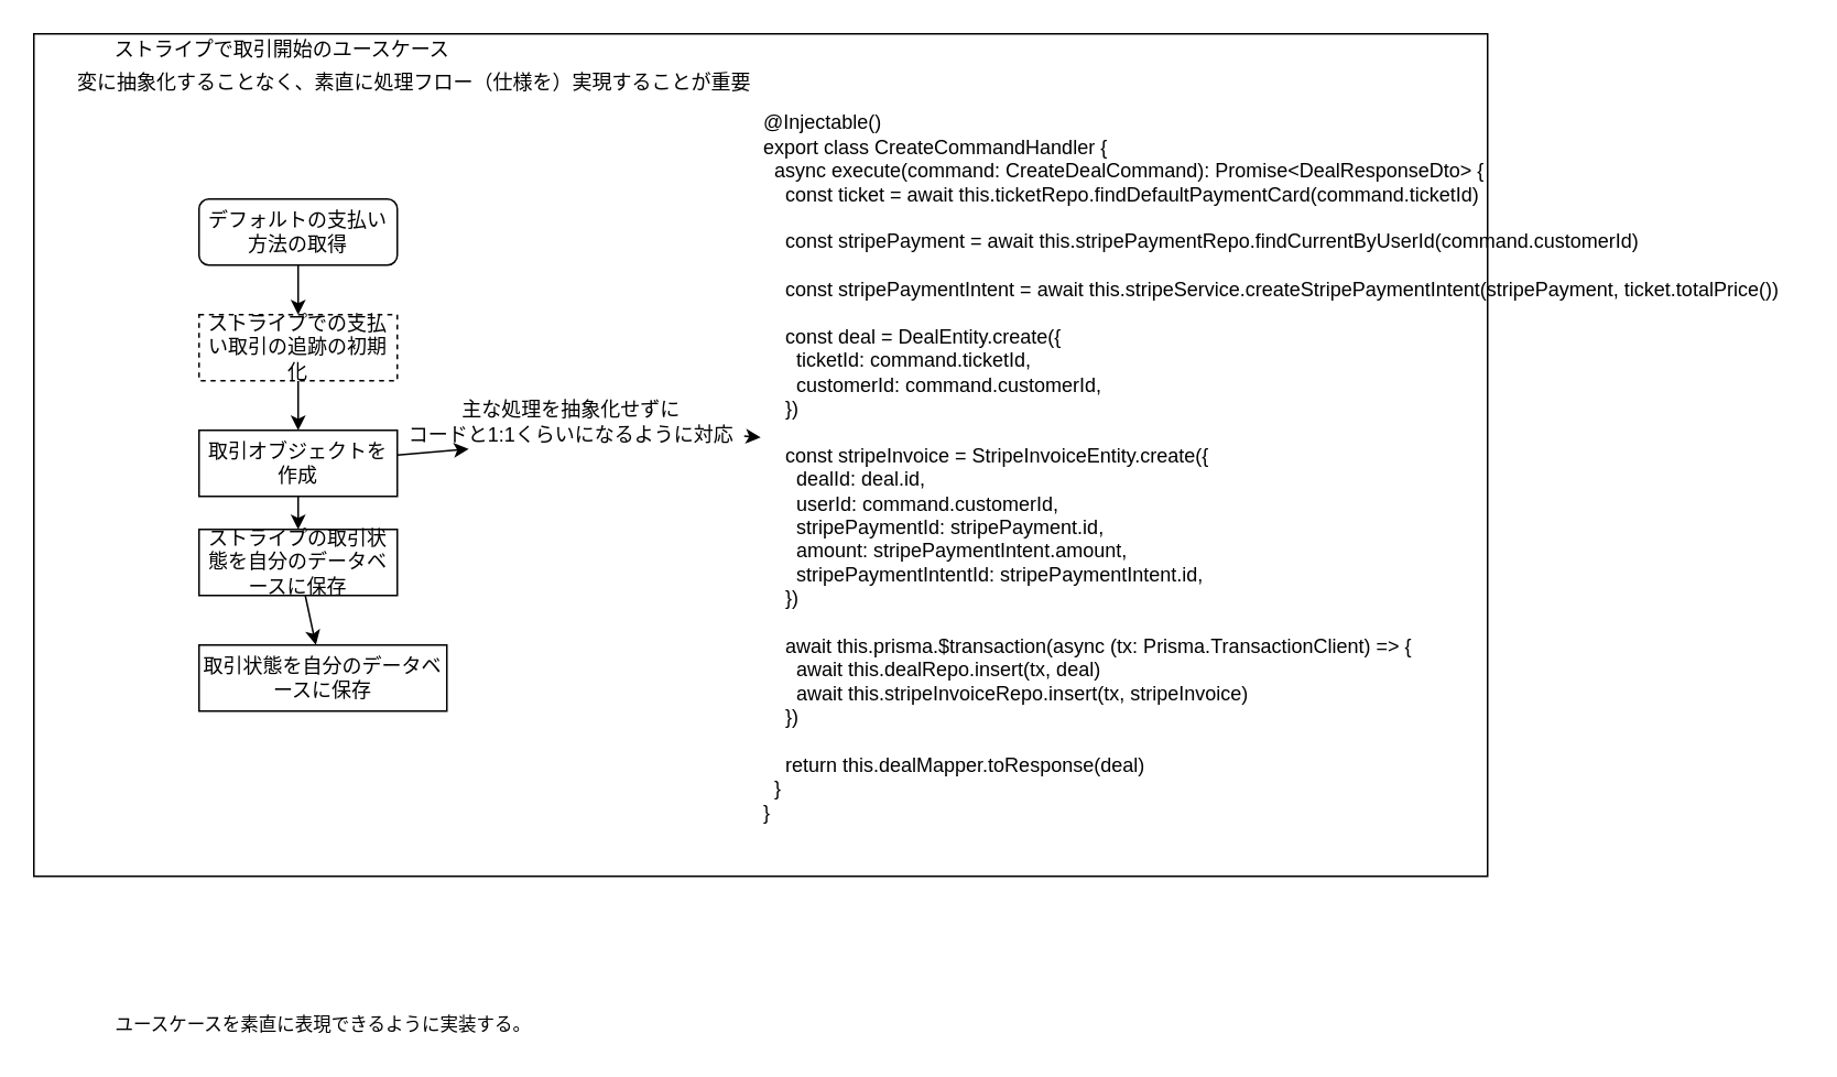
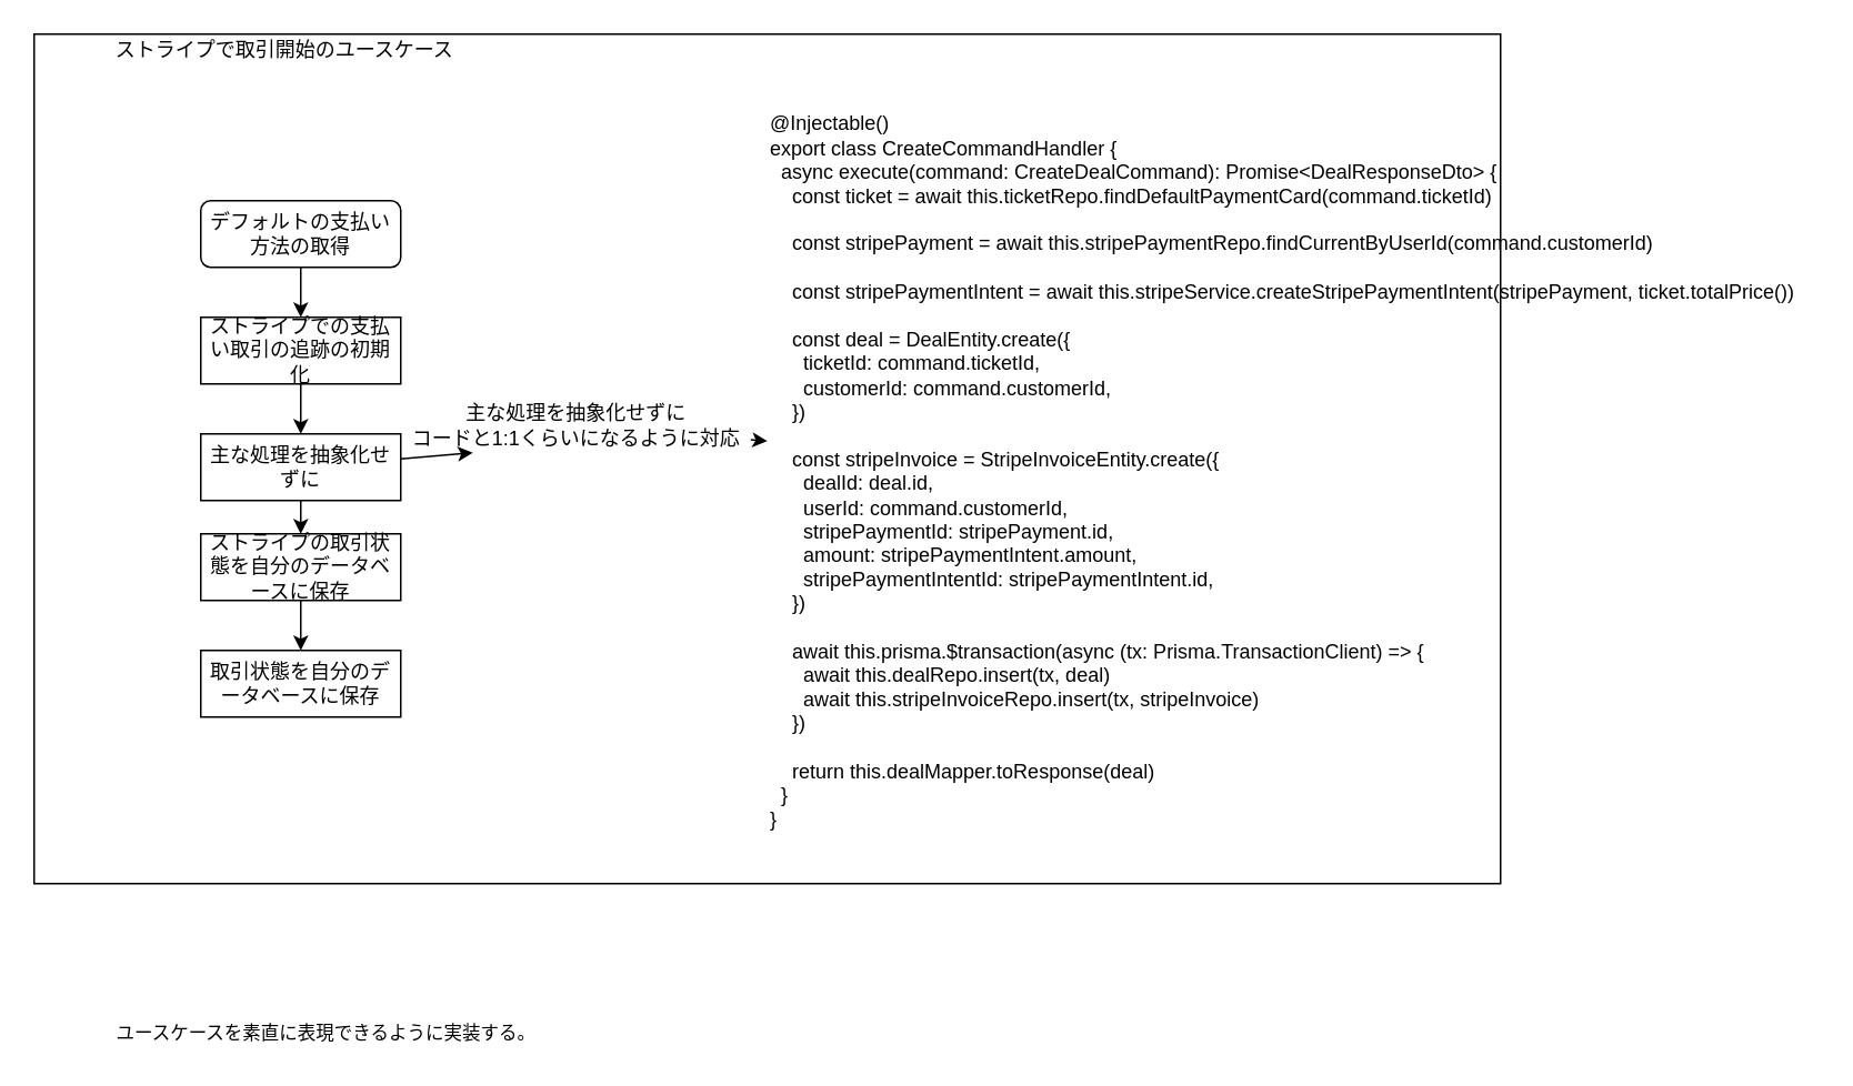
- <mxCell id="16" value="変に抽象化することなく、素直に処理フロー（仕様を）実現することが重要" style="text;html=1;align=center;verticalAlign=middle;resizable=0;points=[];autosize=1;strokeColor=none;fillColor=none;" parent="1" vertex="1"><mxGeometry x="40" y="40" width="420" height="20" as="geometry" /></mxCell>
- <mxCell id="8" value="ストライプでの支払い取引の追跡の初期化" style="whiteSpace=wrap;html=1;dashed=1;" parent="1" vertex="1"><mxGeometry x="120" y="190" width="120" height="40" as="geometry" /></mxCell>
+ <mxCell id="8" value="ストライプでの支払い取引の追跡の初期化" style="whiteSpace=wrap;html=1;" parent="1" vertex="1"><mxGeometry x="120" y="190" width="120" height="40" as="geometry" /></mxCell>
- <mxCell id="13" value="取引オブジェクトを作成" style="whiteSpace=wrap;html=1;" parent="1" vertex="1"><mxGeometry x="120" y="260" width="120" height="40" as="geometry" /></mxCell>
+ <mxCell id="13" value="主な処理を抽象化せずに" style="whiteSpace=wrap;html=1;" parent="1" vertex="1"><mxGeometry x="120" y="260" width="120" height="40" as="geometry" /></mxCell>
- <mxCell id="14" value="取引状態を自分のデータベースに保存" style="whiteSpace=wrap;html=1;" parent="1" vertex="1"><mxGeometry x="120" y="390" width="150" height="40" as="geometry" /></mxCell>
+ <mxCell id="14" value="取引状態を自分のデータベースに保存" style="whiteSpace=wrap;html=1;" parent="1" vertex="1"><mxGeometry x="120" y="390" width="120" height="40" as="geometry" /></mxCell>
